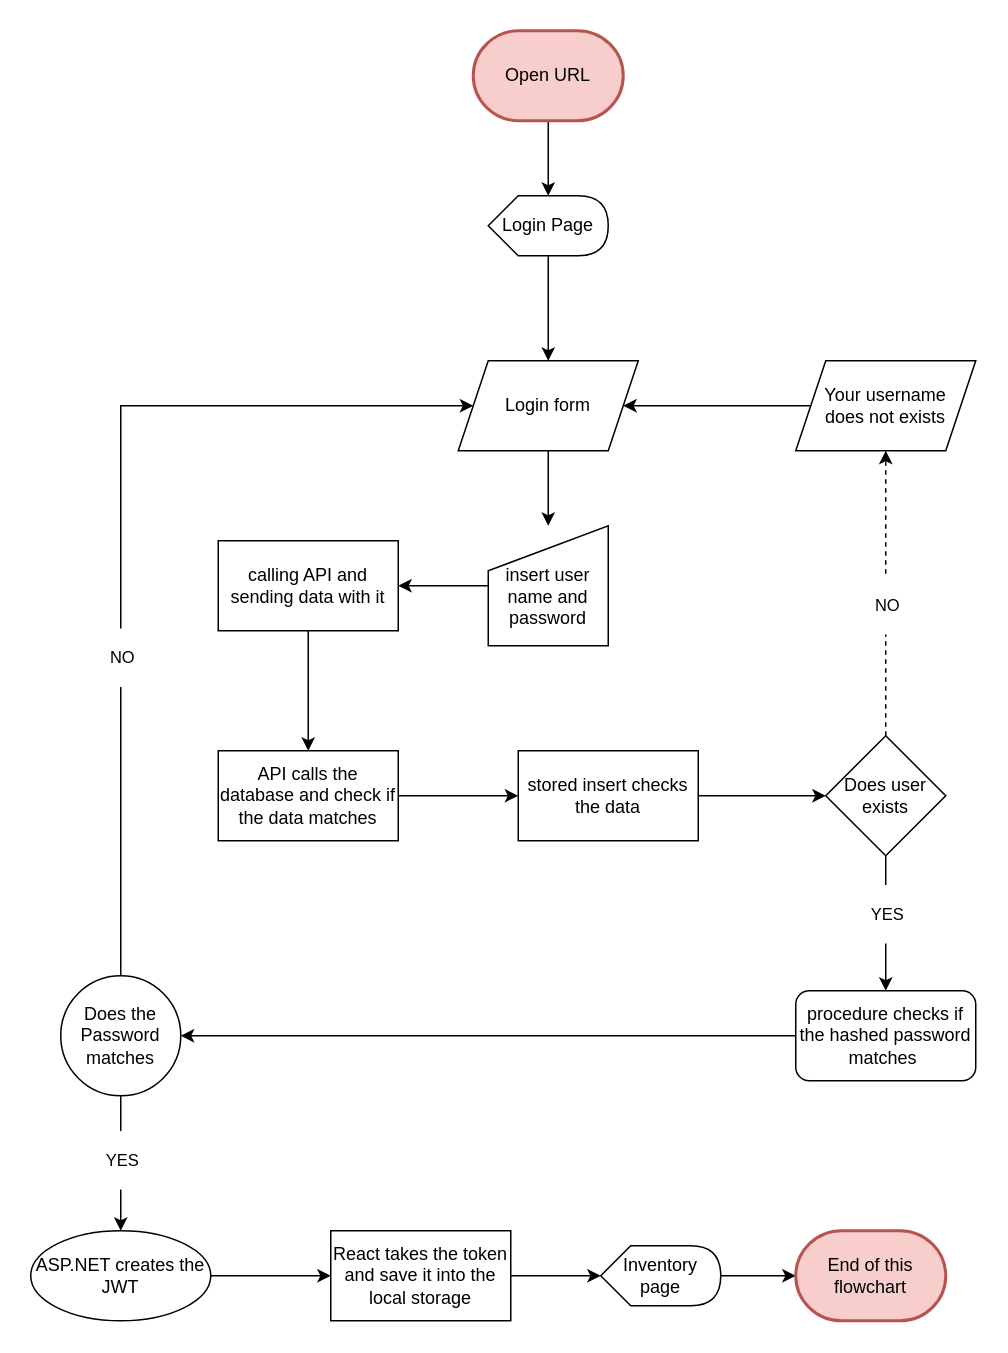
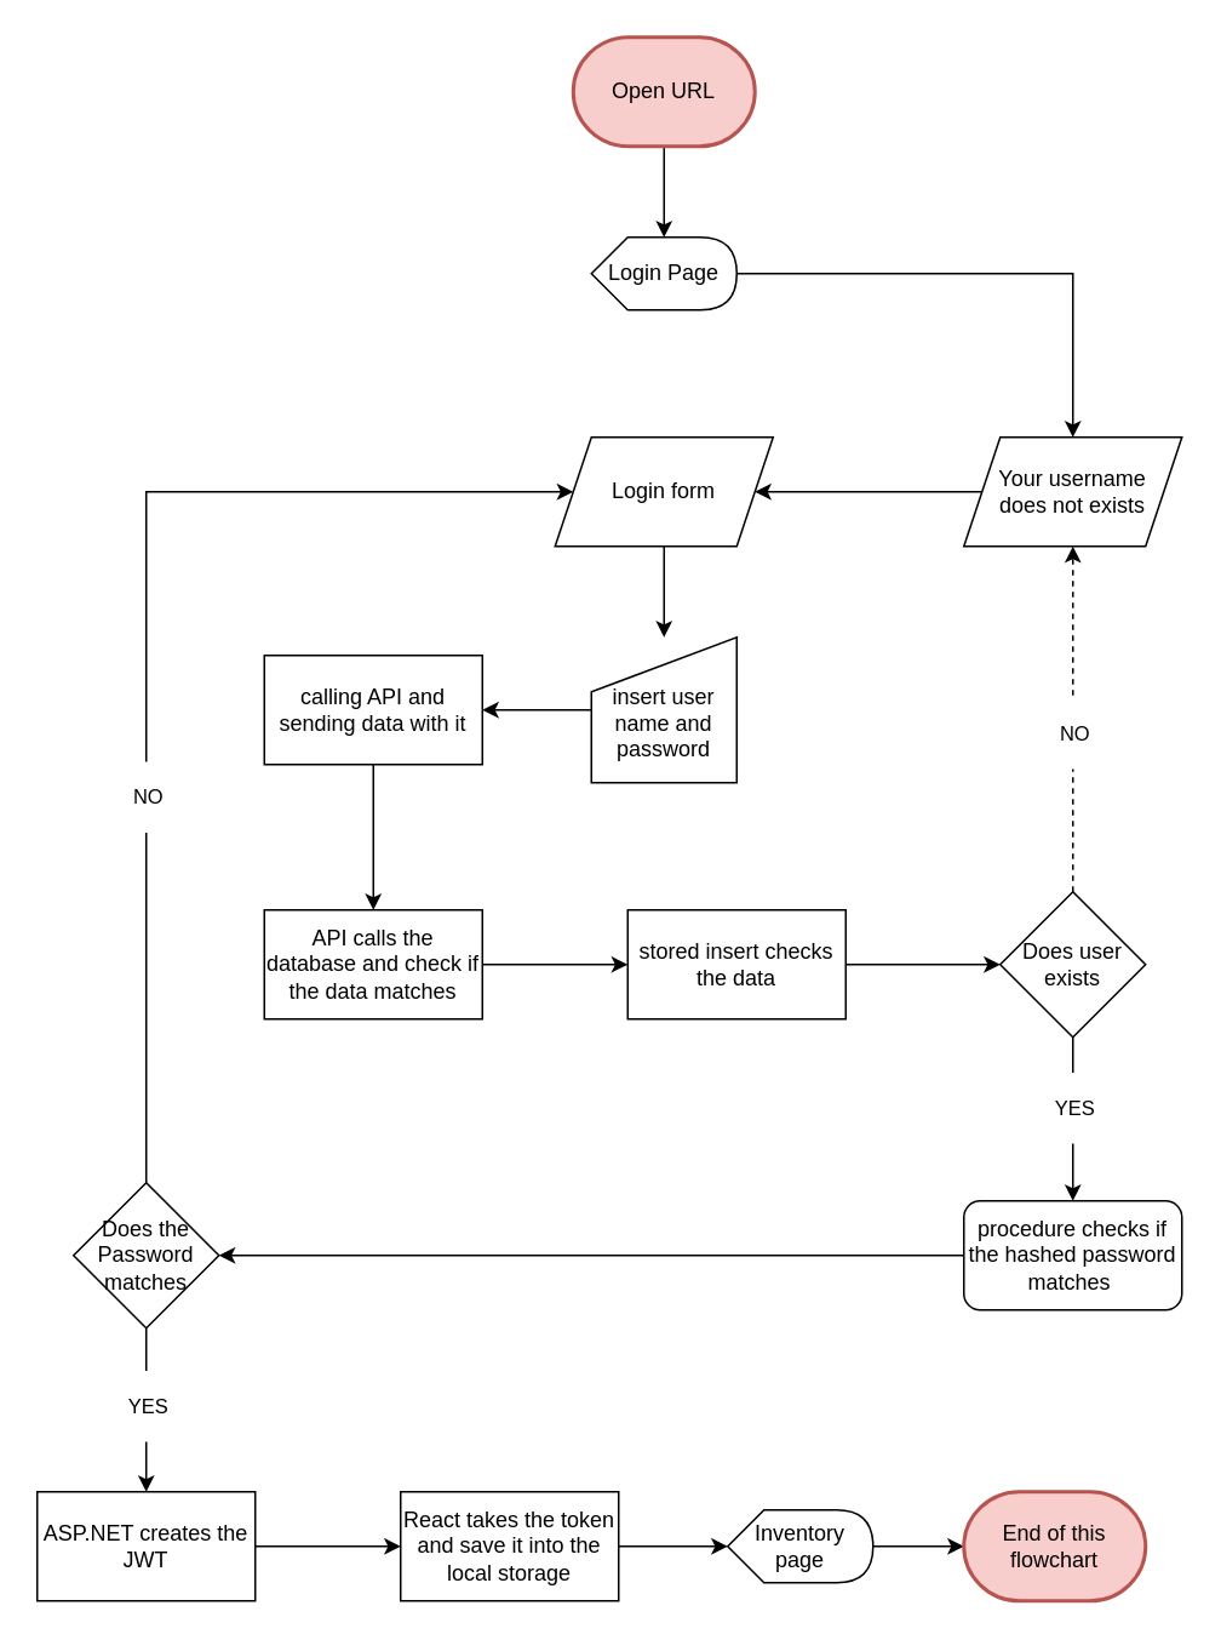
- <mxCell id="4" value="" style="edgeStyle=orthogonalEdgeStyle;rounded=0;orthogonalLoop=1;jettySize=auto;html=1;" edge="1" parent="1" source="5" target="7"><mxGeometry relative="1" as="geometry" /></mxCell>
+ <mxCell id="4" value="" style="edgeStyle=orthogonalEdgeStyle;rounded=0;orthogonalLoop=1;jettySize=auto;html=1;" edge="1" parent="1" source="5" target="22"><mxGeometry relative="1" as="geometry" /></mxCell>
- <mxCell id="29" value="Does the Password matches" style="ellipse;whiteSpace=wrap;html=1;" vertex="1" parent="1"><mxGeometry x="40" y="650" width="80" height="80" as="geometry" /></mxCell>
+ <mxCell id="29" value="Does the Password matches" style="rhombus;whiteSpace=wrap;html=1;" vertex="1" parent="1"><mxGeometry x="40" y="650" width="80" height="80" as="geometry" /></mxCell>
- <mxCell id="31" value="ASP.NET creates the JWT" style="ellipse;whiteSpace=wrap;html=1;" vertex="1" parent="1"><mxGeometry x="20" y="820" width="120" height="60" as="geometry" /></mxCell>
+ <mxCell id="31" value="ASP.NET creates the JWT" style="whiteSpace=wrap;html=1;" vertex="1" parent="1"><mxGeometry x="20" y="820" width="120" height="60" as="geometry" /></mxCell>
